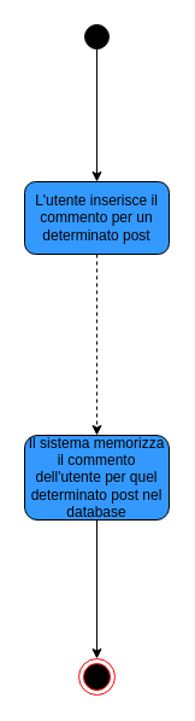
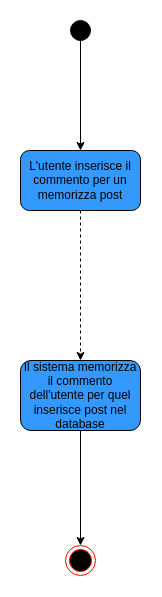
- <mxCell id="4" value="L'utente inserisce il commento per un determinato post" style="rounded=1;whiteSpace=wrap;html=1;strokeColor=#000000;fillColor=#3399FF;" vertex="1" parent="1"><mxGeometry x="20" y="150" width="120" height="60" as="geometry" /></mxCell>
+ <mxCell id="4" value="L'utente inserisce il commento per un memorizza post" style="rounded=1;whiteSpace=wrap;html=1;strokeColor=#000000;fillColor=#3399FF;" vertex="1" parent="1"><mxGeometry x="20" y="150" width="120" height="60" as="geometry" /></mxCell>
- <mxCell id="6" value="Il sistema memorizza il commento dell'utente per quel determinato post nel database" style="rounded=1;whiteSpace=wrap;html=1;strokeColor=#000000;fillColor=#3399FF;" vertex="1" parent="1"><mxGeometry x="20" y="360" width="120" height="70" as="geometry" /></mxCell>
+ <mxCell id="6" value="Il sistema memorizza il commento dell'utente per quel inserisce post nel database" style="rounded=1;whiteSpace=wrap;html=1;strokeColor=#000000;fillColor=#3399FF;" vertex="1" parent="1"><mxGeometry x="20" y="360" width="120" height="70" as="geometry" /></mxCell>
